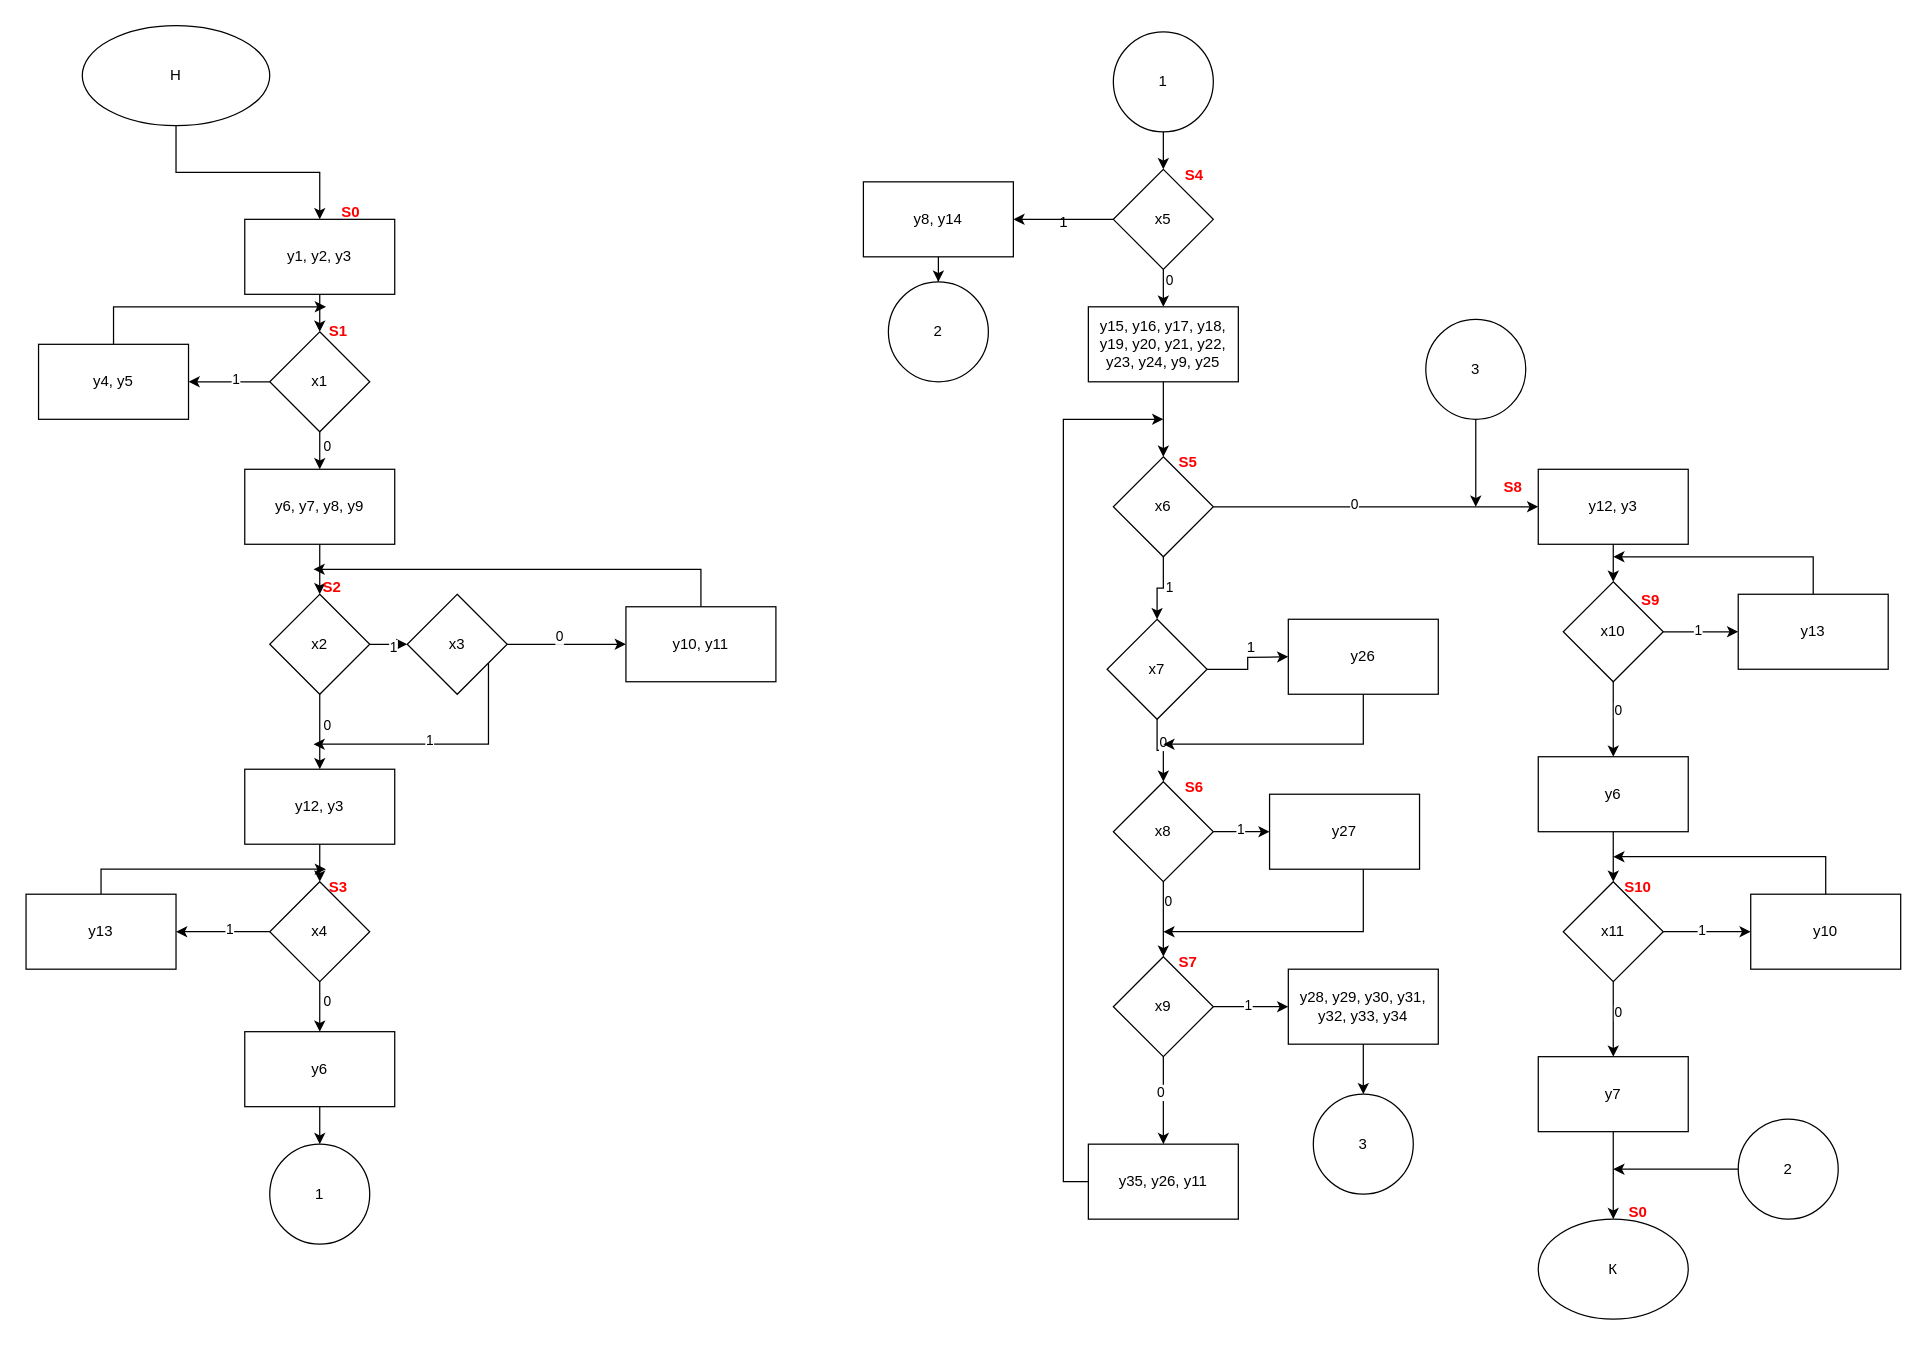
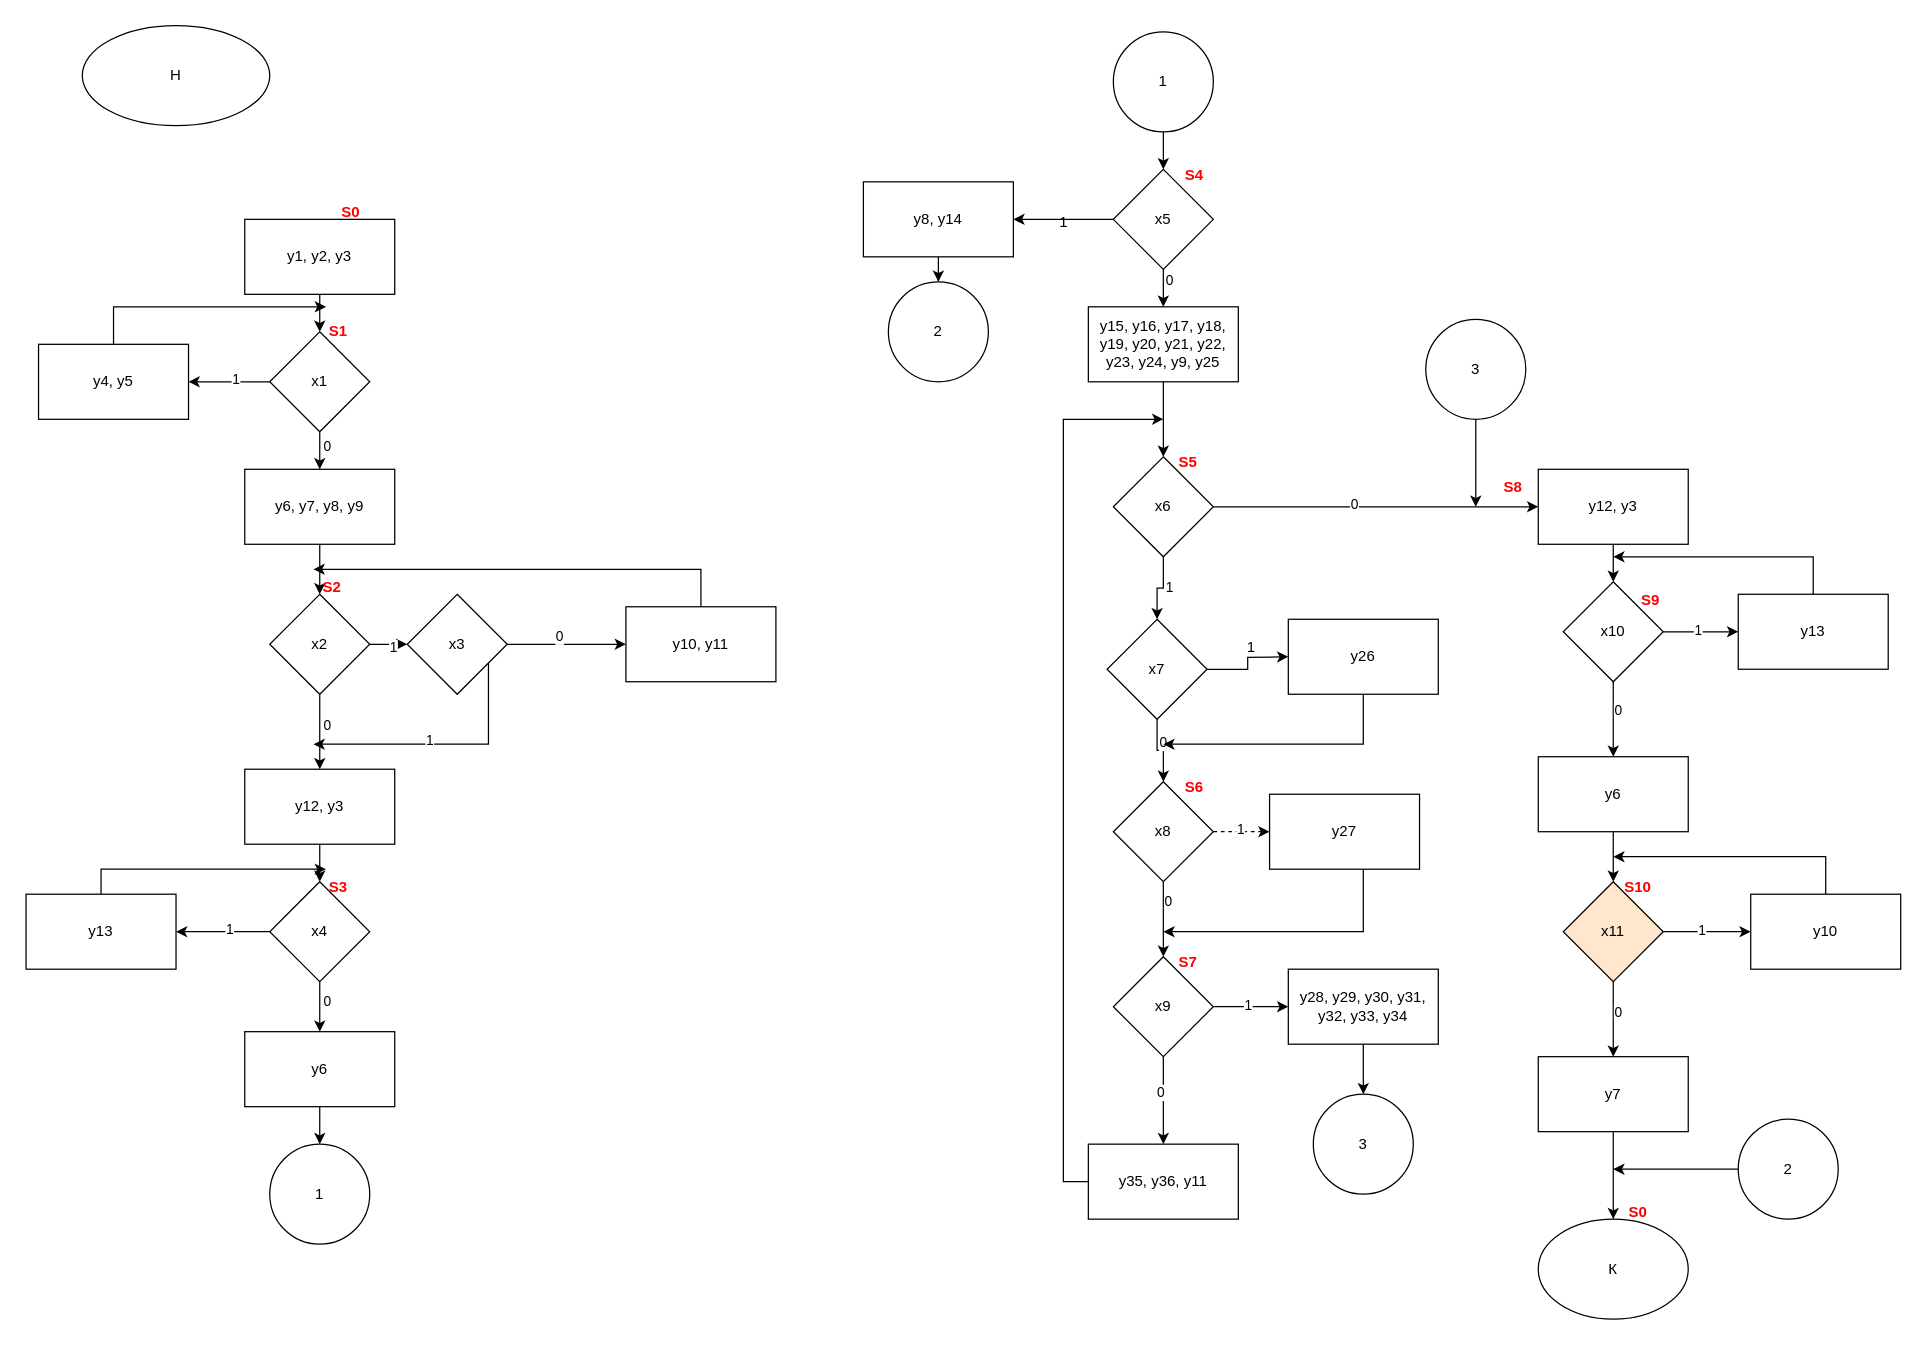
- <mxCell id="2" style="edgeStyle=orthogonalEdgeStyle;rounded=0;orthogonalLoop=1;jettySize=auto;html=1;entryX=0.5;entryY=0;entryDx=0;entryDy=0;" parent="1" source="3" target="5" edge="1"><mxGeometry relative="1" as="geometry" /></mxCell>
- <mxCell id="62" style="edgeStyle=orthogonalEdgeStyle;rounded=0;orthogonalLoop=1;jettySize=auto;html=1;entryX=0;entryY=0.5;entryDx=0;entryDy=0;" parent="1" source="66" target="68" edge="1"><mxGeometry relative="1" as="geometry" /></mxCell>
+ <mxCell id="62" style="edgeStyle=orthogonalEdgeStyle;rounded=0;orthogonalLoop=1;jettySize=auto;html=1;entryX=0;entryY=0.5;entryDx=0;entryDy=0;dashed=1;" parent="1" source="66" target="68" edge="1"><mxGeometry relative="1" as="geometry" /></mxCell>
- <mxCell id="97" value="x11" style="rhombus;whiteSpace=wrap;html=1;" parent="1" vertex="1"><mxGeometry x="1250" y="705" width="80" height="80" as="geometry" /></mxCell>
+ <mxCell id="97" value="x11" style="rhombus;whiteSpace=wrap;html=1;fillColor=#ffe6cc;" parent="1" vertex="1"><mxGeometry x="1250" y="705" width="80" height="80" as="geometry" /></mxCell>
- <mxCell id="77" value="y35, y26, y11" style="rounded=0;whiteSpace=wrap;html=1;" parent="1" vertex="1"><mxGeometry x="870" y="915" width="120" height="60" as="geometry" /></mxCell>
+ <mxCell id="77" value="y35, y36, y11" style="rounded=0;whiteSpace=wrap;html=1;" parent="1" vertex="1"><mxGeometry x="870" y="915" width="120" height="60" as="geometry" /></mxCell>
